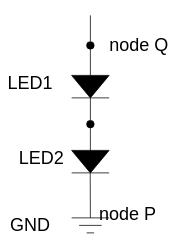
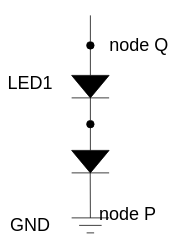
- <mxCell id="20" value="&lt;font style=&quot;font-size: 24px&quot;&gt;LED2&lt;/font&gt;" style="text;html=1;strokeColor=none;fillColor=none;align=center;verticalAlign=middle;whiteSpace=wrap;rounded=0;" vertex="1" parent="1"><mxGeometry x="35" width="40" height="20" as="geometry" y="200" /></mxCell>
